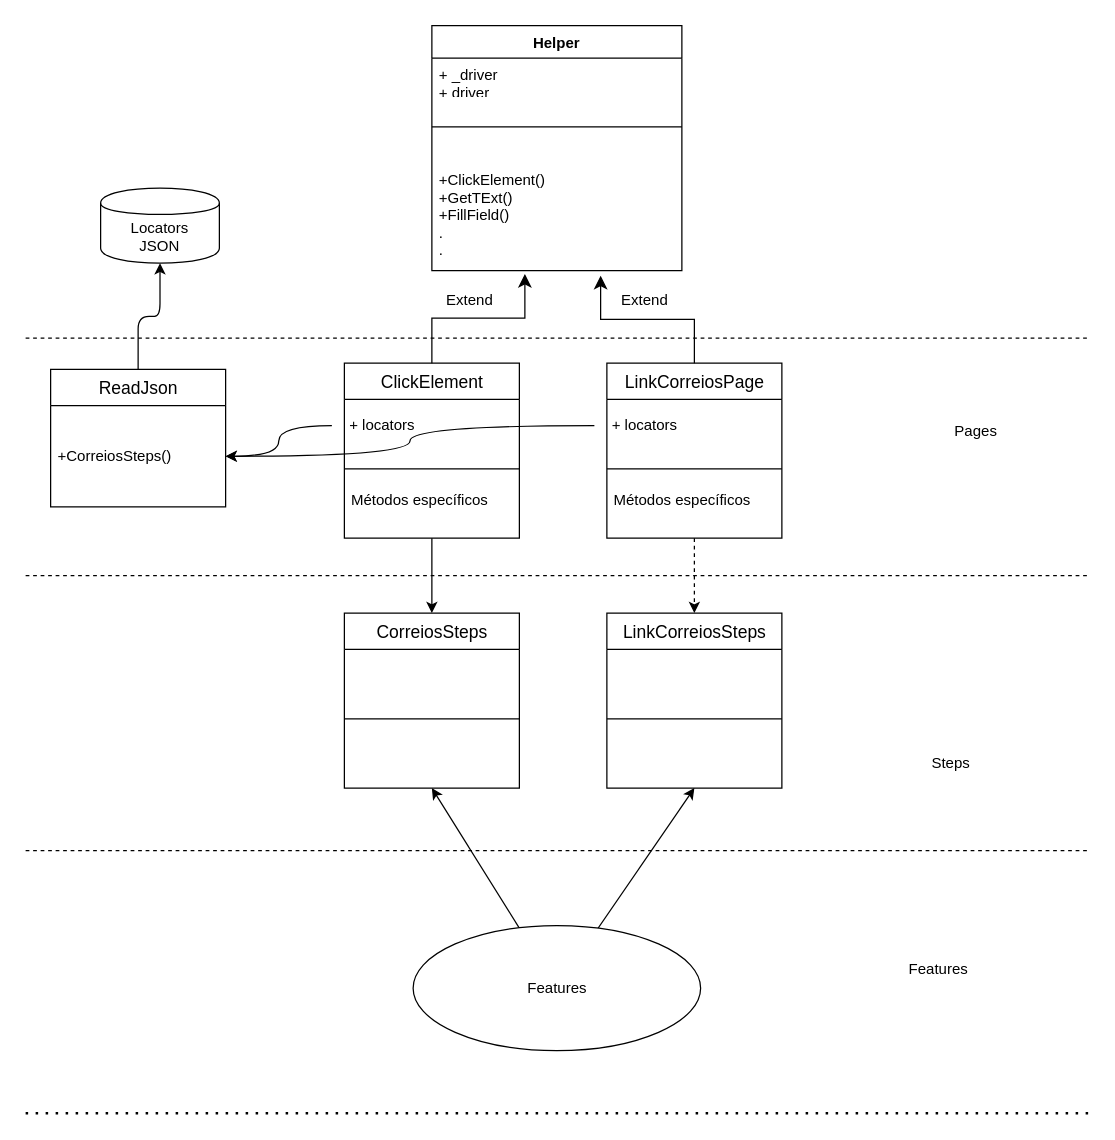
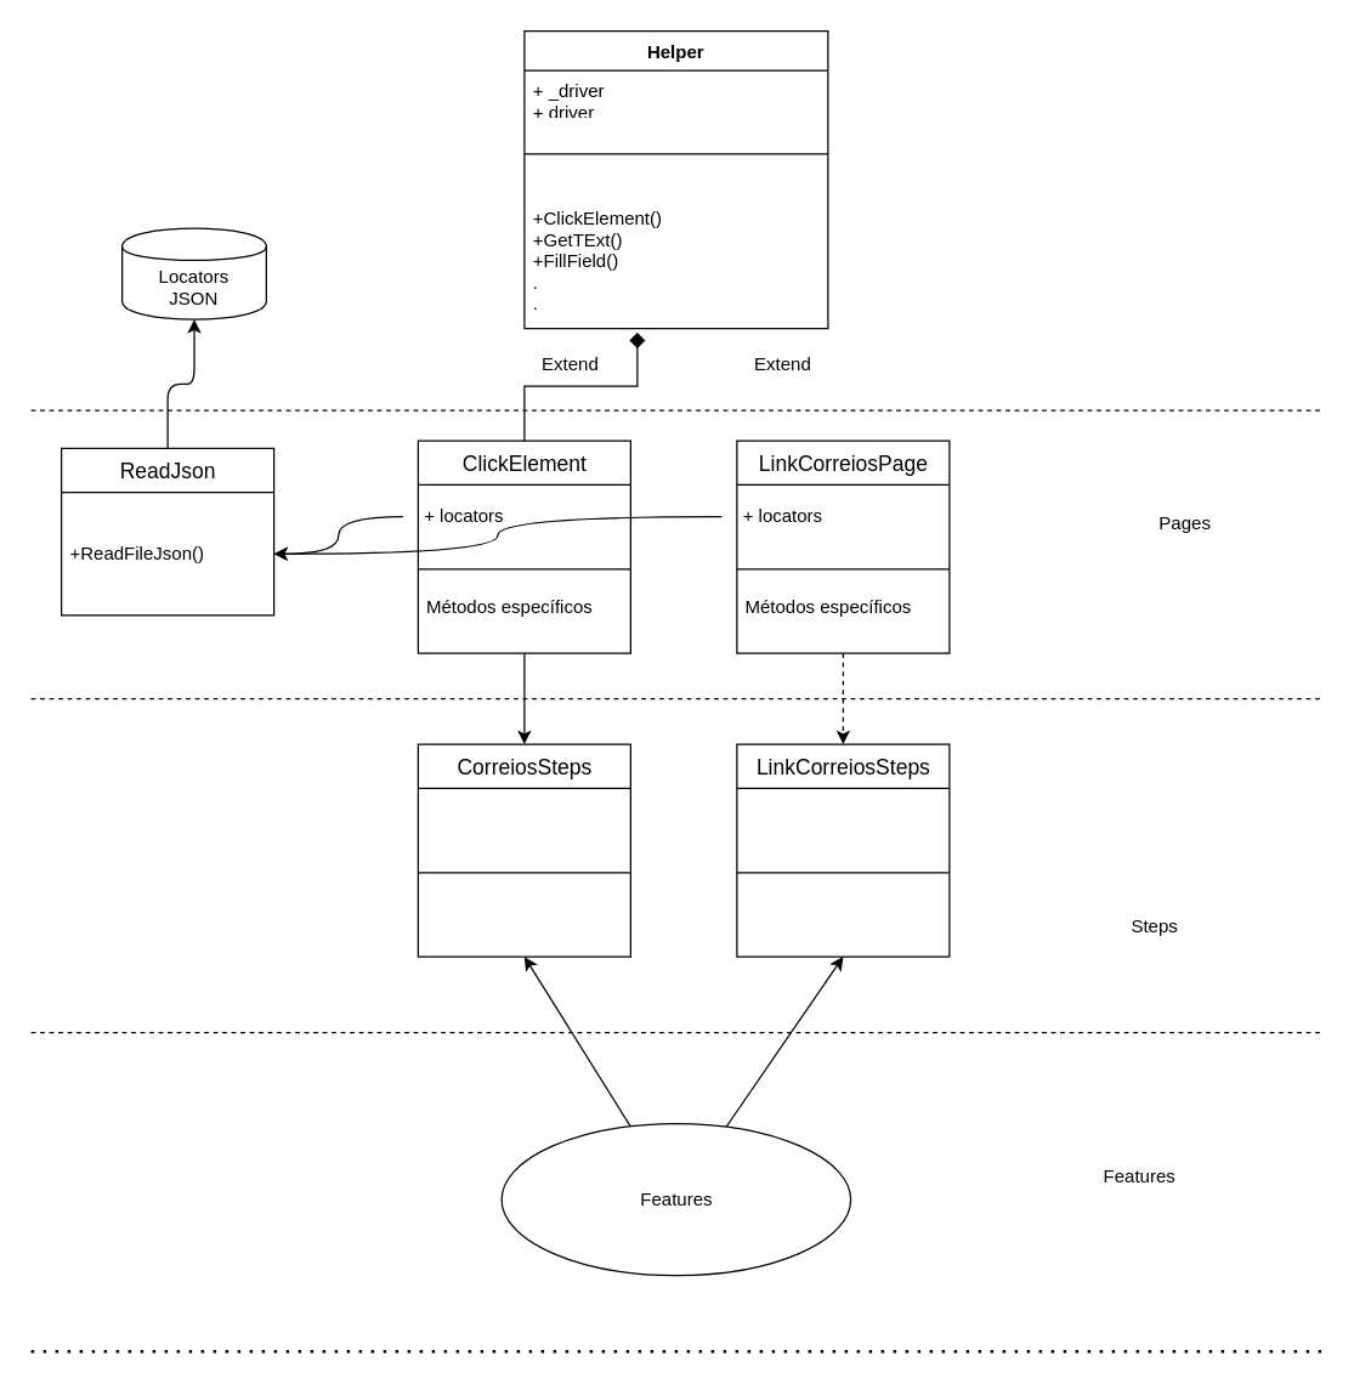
- <mxCell id="34" value="" style="edgeStyle=elbowEdgeStyle;elbow=vertical;endArrow=classic;html=1;curved=0;rounded=0;endSize=8;startSize=8;exitX=0.5;exitY=0;exitDx=0;exitDy=0;entryX=0.372;entryY=1.031;entryDx=0;entryDy=0;entryPerimeter=0;" parent="1" source="14" target="11" edge="1"><mxGeometry width="50" height="50" relative="1" as="geometry"><mxPoint x="340" y="286" as="sourcePoint" /><mxPoint x="280" y="200" as="targetPoint" /></mxGeometry></mxCell>
+ <mxCell id="34" value="" style="edgeStyle=elbowEdgeStyle;elbow=vertical;endArrow=diamond;html=1;curved=0;rounded=0;endSize=8;startSize=8;exitX=0.5;exitY=0;exitDx=0;exitDy=0;entryX=0.372;entryY=1.031;entryDx=0;entryDy=0;entryPerimeter=0;" parent="1" source="14" target="11" edge="1"><mxGeometry width="50" height="50" relative="1" as="geometry"><mxPoint x="340" y="286" as="sourcePoint" /><mxPoint x="280" y="200" as="targetPoint" /></mxGeometry></mxCell>
- <mxCell id="35" value="" style="edgeStyle=elbowEdgeStyle;elbow=vertical;endArrow=classic;html=1;curved=0;rounded=0;endSize=8;startSize=8;exitX=0.5;exitY=0;exitDx=0;exitDy=0;entryX=0.675;entryY=1.047;entryDx=0;entryDy=0;entryPerimeter=0;" parent="1" source="6" target="11" edge="1"><mxGeometry width="50" height="50" relative="1" as="geometry"><mxPoint x="600" y="216" as="sourcePoint" /><mxPoint x="650" y="166" as="targetPoint" /></mxGeometry></mxCell>
- <mxCell id="4" value="+CorreiosSteps()" style="text;html=1;strokeColor=none;fillColor=none;align=left;verticalAlign=middle;spacingLeft=4;spacingRight=4;overflow=hidden;rotatable=0;points=[[0,0.5],[1,0.5]];portConstraint=eastwest;" parent="3" vertex="1"><mxGeometry y="29" width="140" height="81" as="geometry" /></mxCell>
+ <mxCell id="4" value="+ReadFileJson()" style="text;html=1;strokeColor=none;fillColor=none;align=left;verticalAlign=middle;spacingLeft=4;spacingRight=4;overflow=hidden;rotatable=0;points=[[0,0.5],[1,0.5]];portConstraint=eastwest;" parent="3" vertex="1"><mxGeometry y="29" width="140" height="81" as="geometry" /></mxCell>
